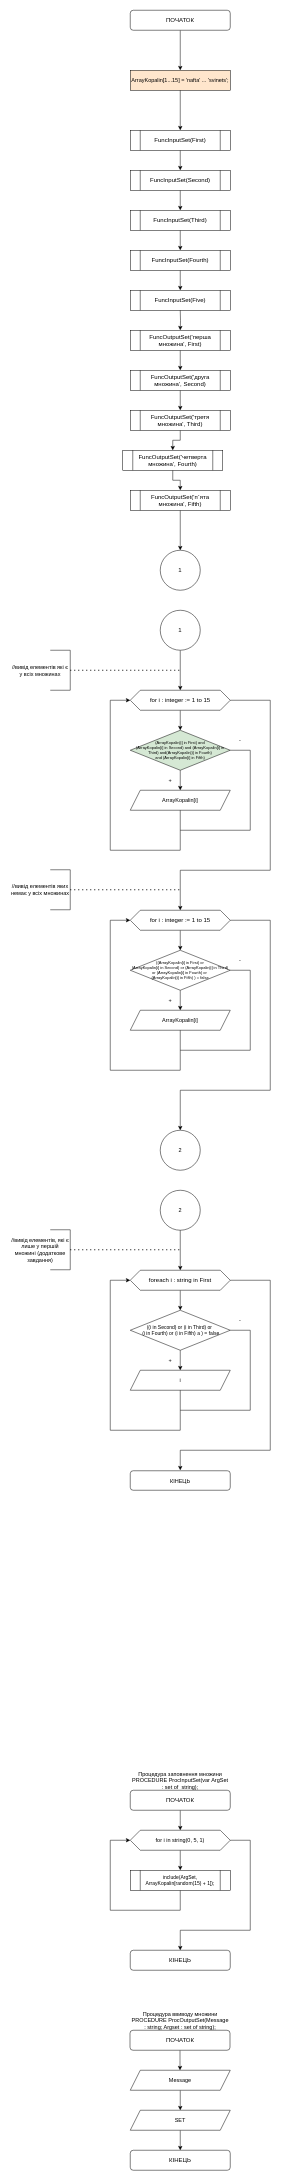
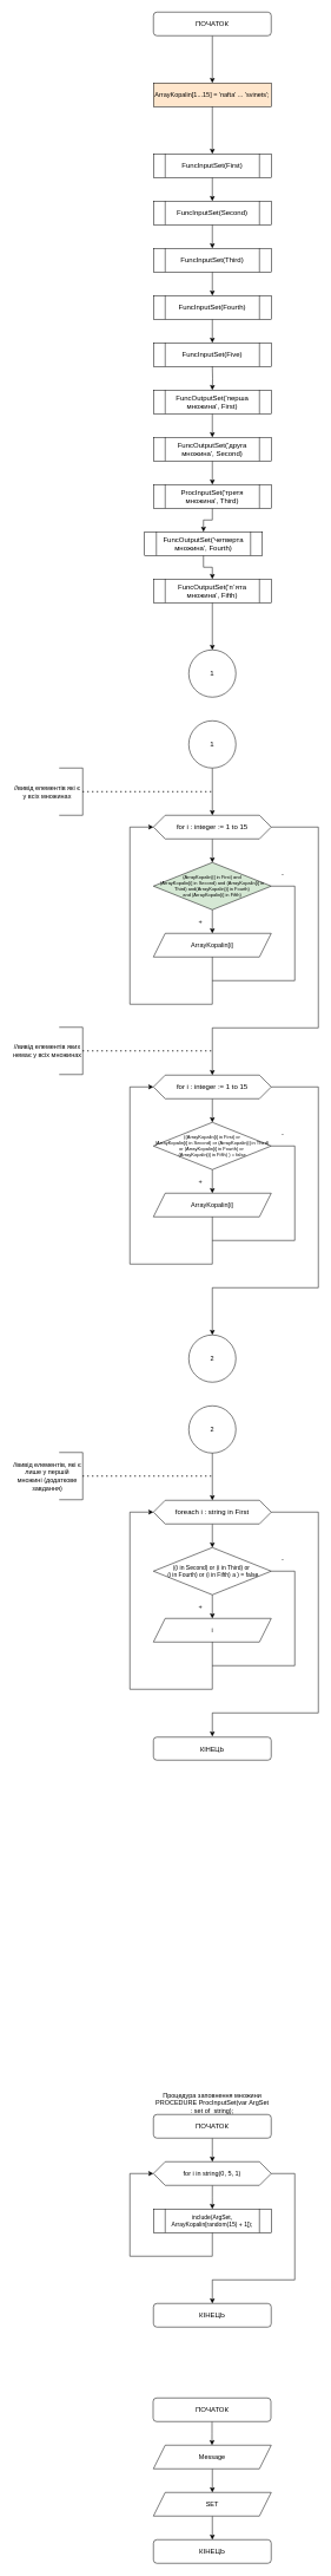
- <mxCell id="21" value="FuncOutputSet('третя множина', Third)" style="shape=process;whiteSpace=wrap;html=1;backgroundOutline=1;" parent="1" vertex="1"><mxGeometry x="260" y="820" width="200" height="40" as="geometry" /></mxCell>
+ <mxCell id="21" value="ProcInputSet('третя множина', Third)" style="shape=process;whiteSpace=wrap;html=1;backgroundOutline=1;" parent="1" vertex="1"><mxGeometry x="260" y="820" width="200" height="40" as="geometry" /></mxCell>
- <mxCell id="118" value="Процедура ввиводу множини&lt;br&gt;PROCEDURE ProcOutputSet(Message : string; Argset : set of string);" style="text;html=1;strokeColor=none;fillColor=none;align=center;verticalAlign=middle;whiteSpace=wrap;rounded=0;fontSize=11;" parent="1" vertex="1"><mxGeometry x="259.5" y="4020" width="200" height="40" as="geometry" /></mxCell>
